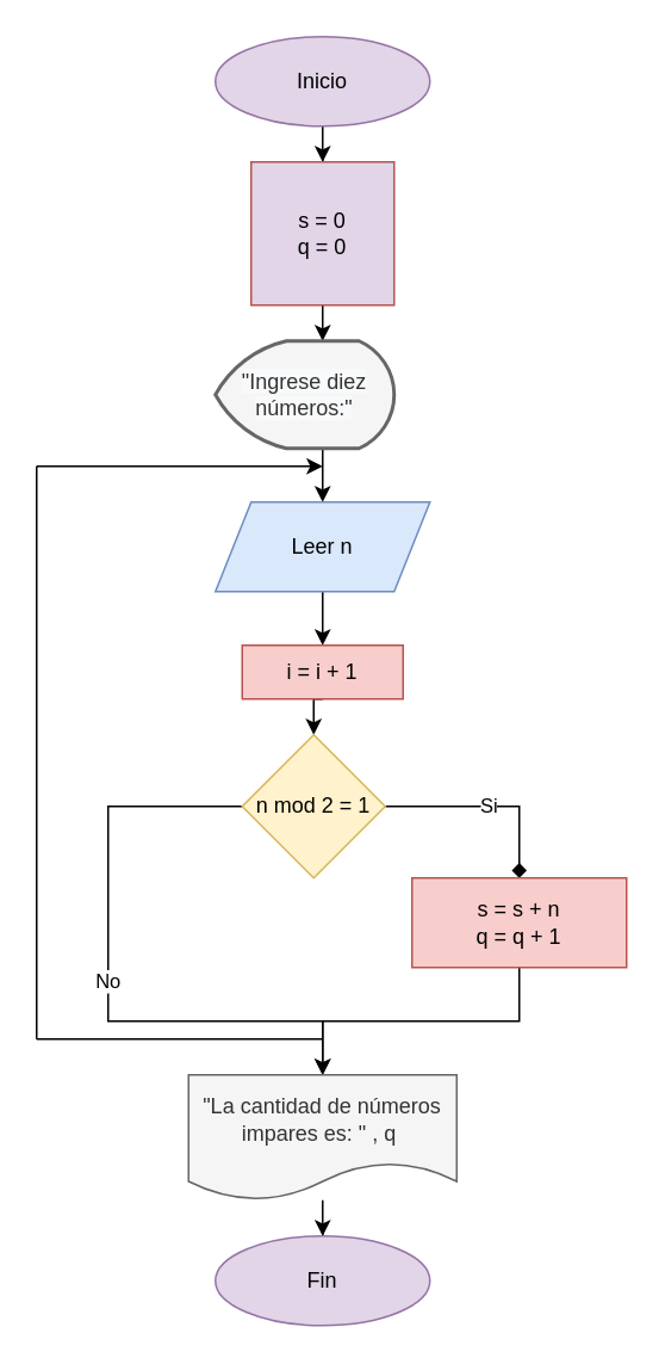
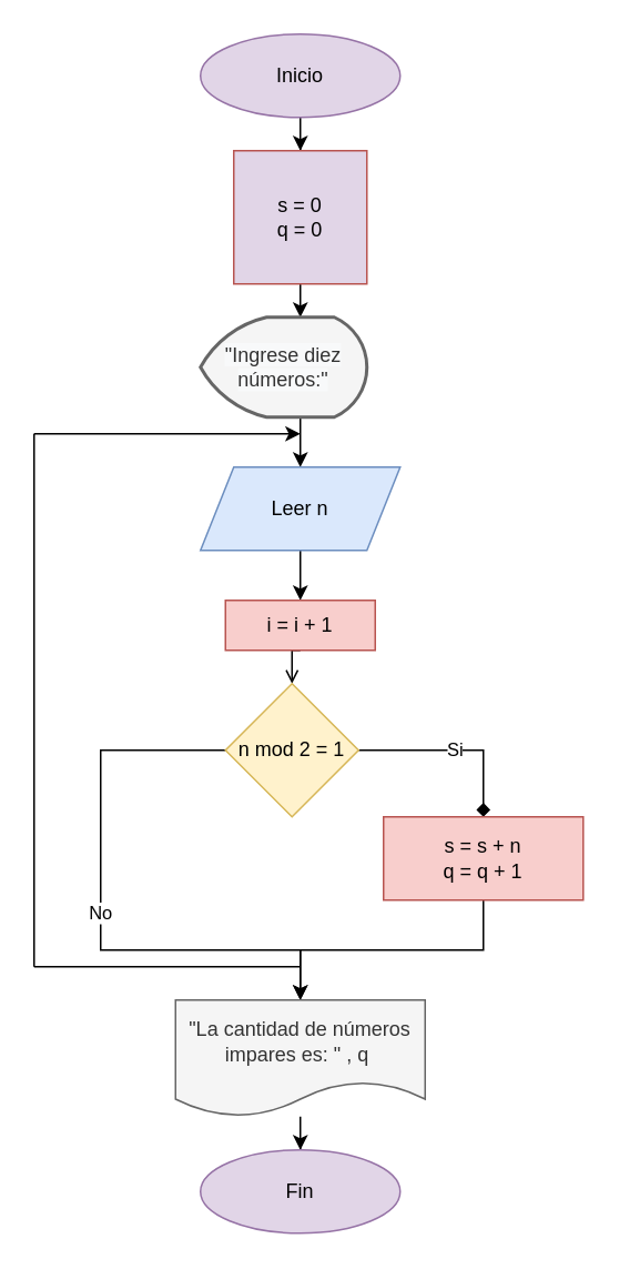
- <mxCell id="9" style="edgeStyle=orthogonalEdgeStyle;rounded=0;orthogonalLoop=1;jettySize=auto;html=1;exitX=0.5;exitY=1;exitDx=0;exitDy=0;entryX=0.5;entryY=0;entryDx=0;entryDy=0;" parent="1" source="10" target="13" edge="1"><mxGeometry relative="1" as="geometry" /></mxCell>
+ <mxCell id="9" style="edgeStyle=orthogonalEdgeStyle;rounded=0;orthogonalLoop=1;jettySize=auto;html=1;exitX=0.5;exitY=1;exitDx=0;exitDy=0;entryX=0.5;entryY=0;entryDx=0;entryDy=0;endArrow=open;" parent="1" source="10" target="13" edge="1"><mxGeometry relative="1" as="geometry" /></mxCell>
